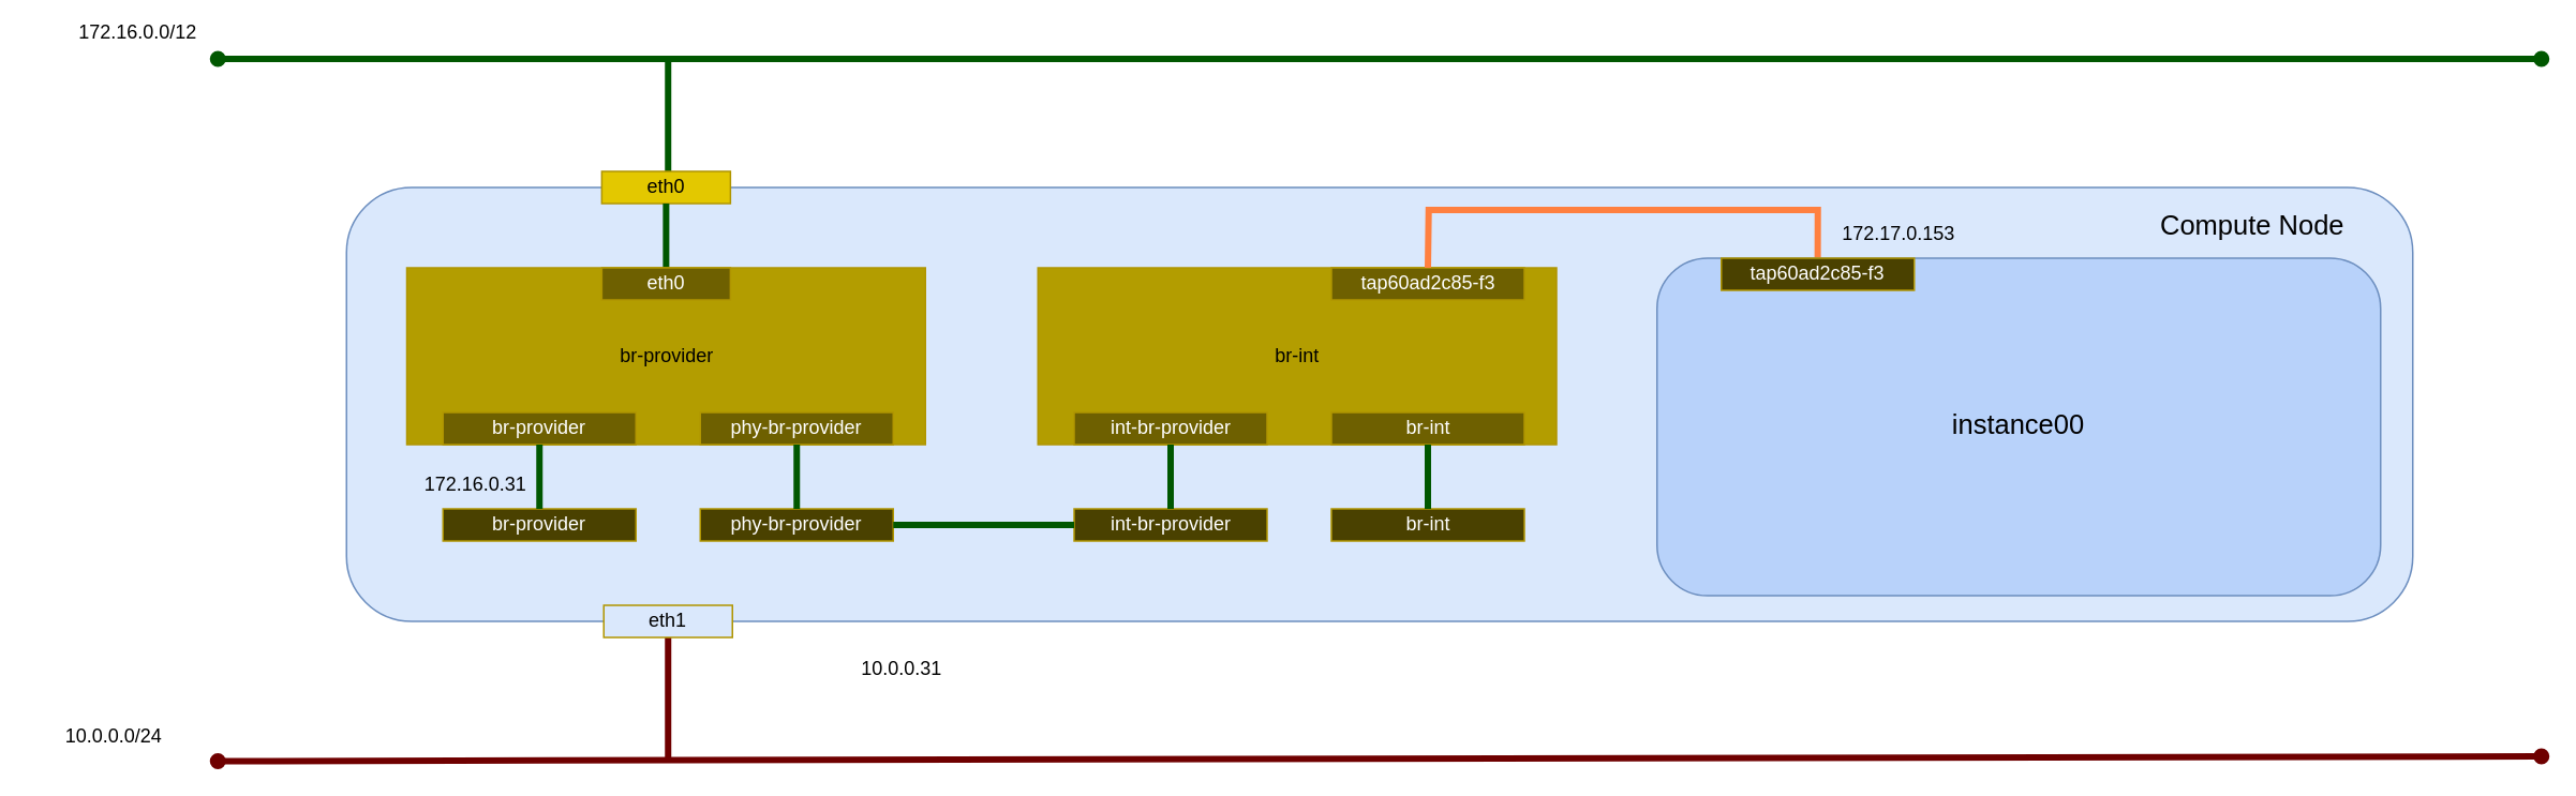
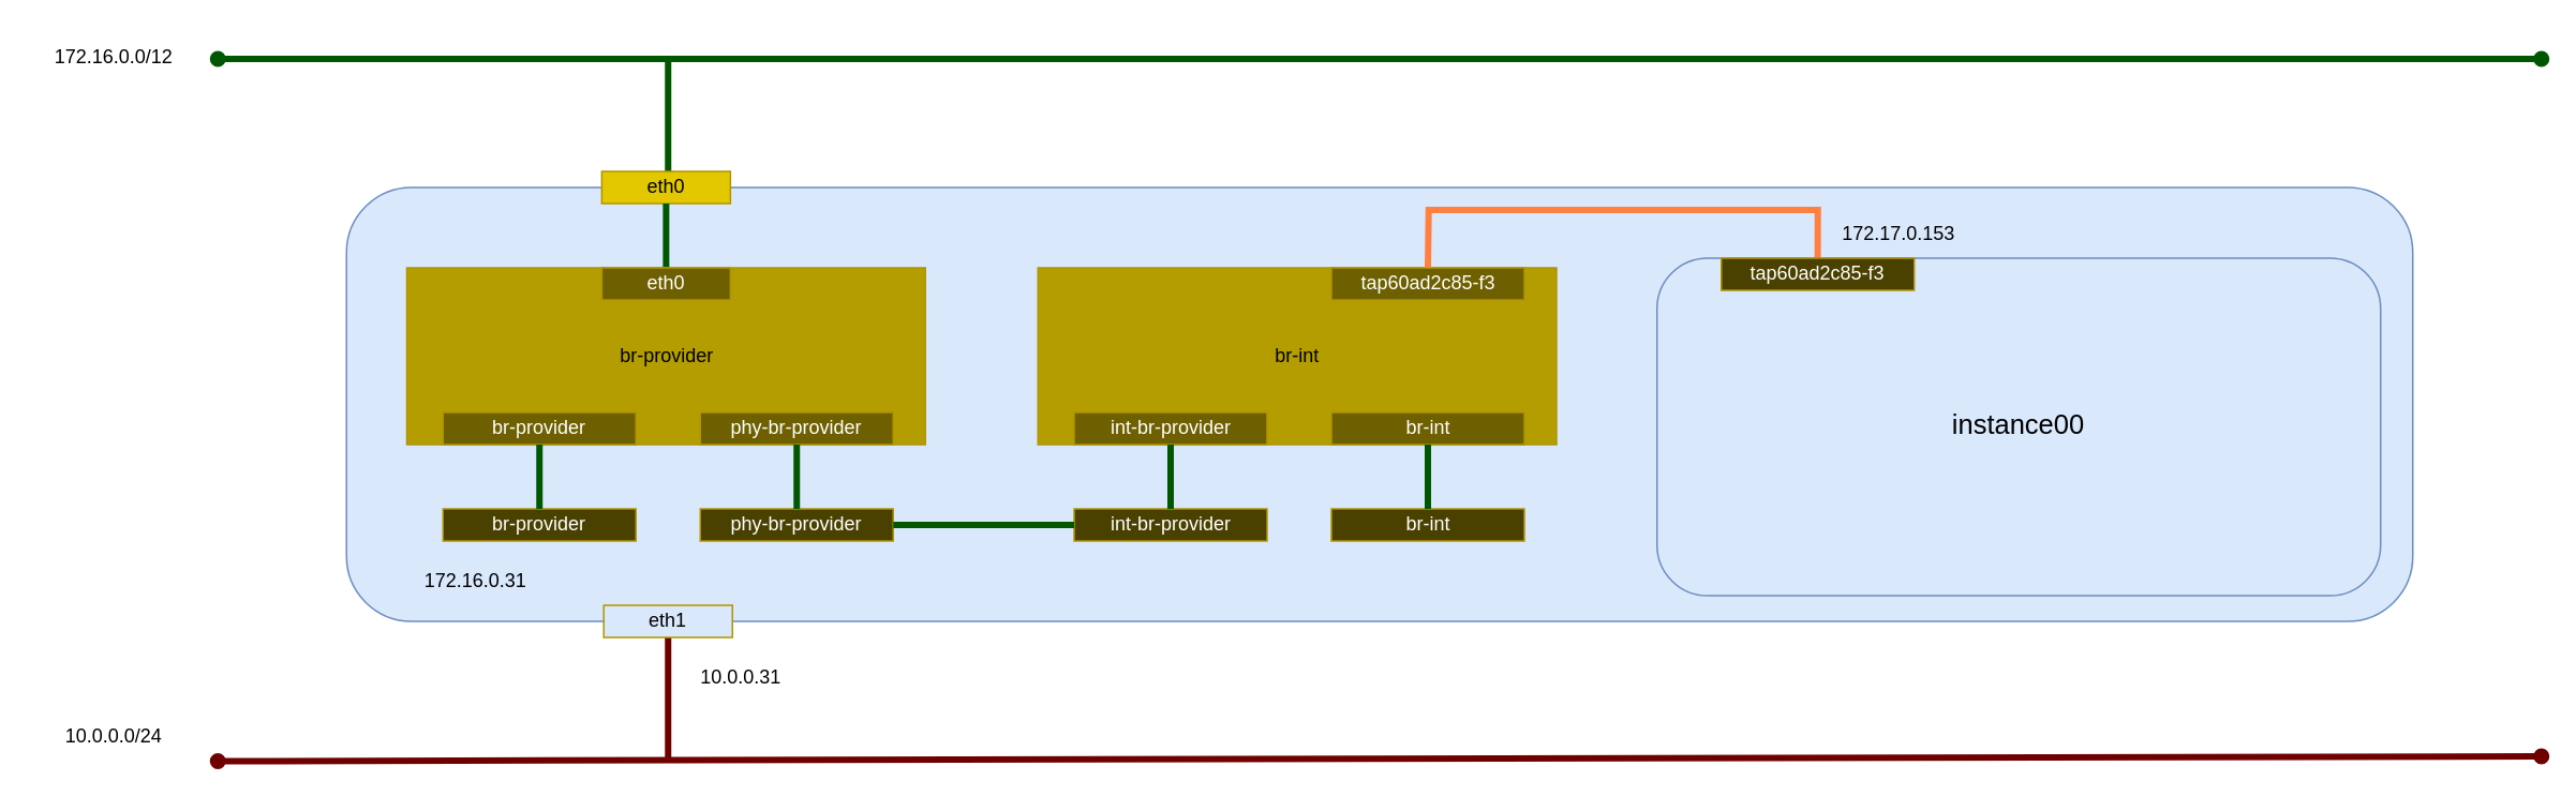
- <mxCell id="4" value="172.16.0.0/12" style="text;html=1;align=center;verticalAlign=middle;resizable=0;points=[];autosize=1;strokeColor=none;fillColor=none;" parent="1" vertex="1"><mxGeometry x="35" y="5" width="100" height="30" as="geometry" /></mxCell>
+ <mxCell id="4" value="172.16.0.0/12" style="text;html=1;align=center;verticalAlign=middle;resizable=0;points=[];autosize=1;strokeColor=none;fillColor=none;" parent="1" vertex="1"><mxGeometry x="20" y="20" width="100" height="30" as="geometry" /></mxCell>
- <mxCell id="14" value="&lt;font style=&quot;font-size: 17px;&quot;&gt;Compute Node&lt;/font&gt;" style="text;html=1;align=center;verticalAlign=middle;resizable=0;points=[];autosize=1;strokeColor=none;fillColor=none;" parent="8" vertex="1"><mxGeometry x="1330" y="126" width="140" height="30" as="geometry" /></mxCell>
- <mxCell id="36" value="&lt;font style=&quot;font-size: 17px;&quot;&gt;instance00&lt;/font&gt;" style="rounded=1;whiteSpace=wrap;html=1;fillColor=#b8d2fa;strokeColor=#6c8ebf;align=center;horizontal=1;" parent="35" vertex="1"><mxGeometry x="1030" y="160" width="450" height="210" as="geometry" /></mxCell>
+ <mxCell id="36" value="&lt;font style=&quot;font-size: 17px;&quot;&gt;instance00&lt;/font&gt;" style="rounded=1;whiteSpace=wrap;html=1;fillColor=#dae8fc;strokeColor=#6c8ebf;align=center;horizontal=1;" parent="35" vertex="1"><mxGeometry x="1030" y="160" width="450" height="210" as="geometry" /></mxCell>
- <mxCell id="13" value="172.16.0.31" style="text;html=1;align=center;verticalAlign=middle;resizable=0;points=[];autosize=1;strokeColor=none;fillColor=none;" parent="8" vertex="1"><mxGeometry x="250" y="286" width="90" height="30" as="geometry" /></mxCell>
+ <mxCell id="13" value="172.16.0.31" style="text;html=1;align=center;verticalAlign=middle;resizable=0;points=[];autosize=1;strokeColor=none;fillColor=none;" parent="8" vertex="1"><mxGeometry x="250" y="346" width="90" height="30" as="geometry" /></mxCell>
- <mxCell id="12" value="10.0.0.31" style="text;html=1;align=center;verticalAlign=middle;resizable=0;points=[];autosize=1;strokeColor=none;fillColor=none;" parent="8" vertex="1"><mxGeometry x="525" y="401" width="70" height="30" as="geometry" /></mxCell>
+ <mxCell id="12" value="10.0.0.31" style="text;html=1;align=center;verticalAlign=middle;resizable=0;points=[];autosize=1;strokeColor=none;fillColor=none;" parent="8" vertex="1"><mxGeometry x="425" y="406" width="70" height="30" as="geometry" /></mxCell>
